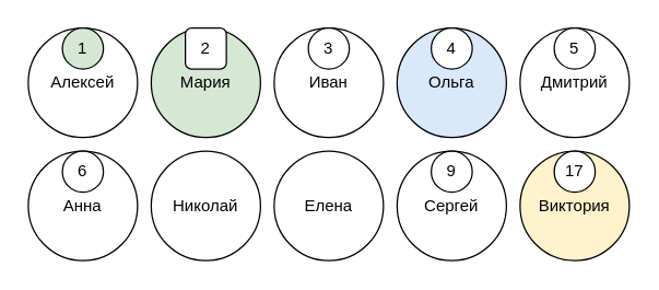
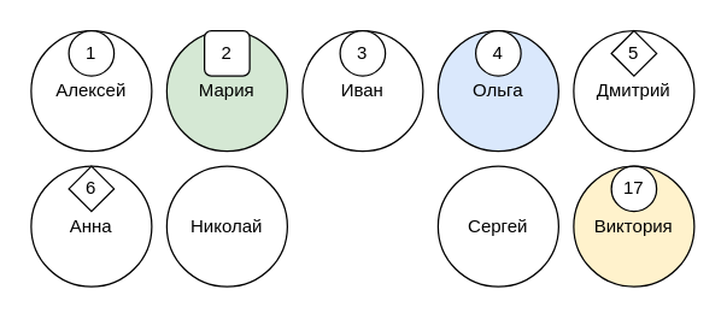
- <mxCell id="4" value="1" style="ellipse;whiteSpace=wrap;html=1;aspect=fixed;fillColor=#d5e8d4;" parent="2" vertex="1"><mxGeometry x="25" width="30" height="30" as="geometry" /></mxCell>
+ <mxCell id="4" value="1" style="ellipse;whiteSpace=wrap;html=1;aspect=fixed;" parent="2" vertex="1"><mxGeometry x="25" width="30" height="30" as="geometry" /></mxCell>
- <mxCell id="10" value="5" style="ellipse;whiteSpace=wrap;html=1;aspect=fixed;" parent="8" vertex="1"><mxGeometry x="25" width="30" height="30" as="geometry" /></mxCell>
+ <mxCell id="10" value="5" style="rhombus;whiteSpace=wrap;html=1;aspect=fixed;" parent="8" vertex="1"><mxGeometry x="25" width="30" height="30" as="geometry" /></mxCell>
- <mxCell id="19" value="6" style="ellipse;whiteSpace=wrap;html=1;aspect=fixed;" parent="17" vertex="1"><mxGeometry x="25" width="30" height="30" as="geometry" /></mxCell>
+ <mxCell id="19" value="6" style="rhombus;whiteSpace=wrap;html=1;aspect=fixed;" parent="17" vertex="1"><mxGeometry x="25" width="30" height="30" as="geometry" /></mxCell>
- <mxCell id="29" value="9" style="ellipse;whiteSpace=wrap;html=1;aspect=fixed;" parent="27" vertex="1"><mxGeometry x="25" width="30" height="30" as="geometry" /></mxCell>
- <mxCell id="26" value="Елена" style="ellipse;whiteSpace=wrap;html=1;aspect=fixed;" parent="25" vertex="1"><mxGeometry width="80" height="80" as="geometry" /></mxCell>
